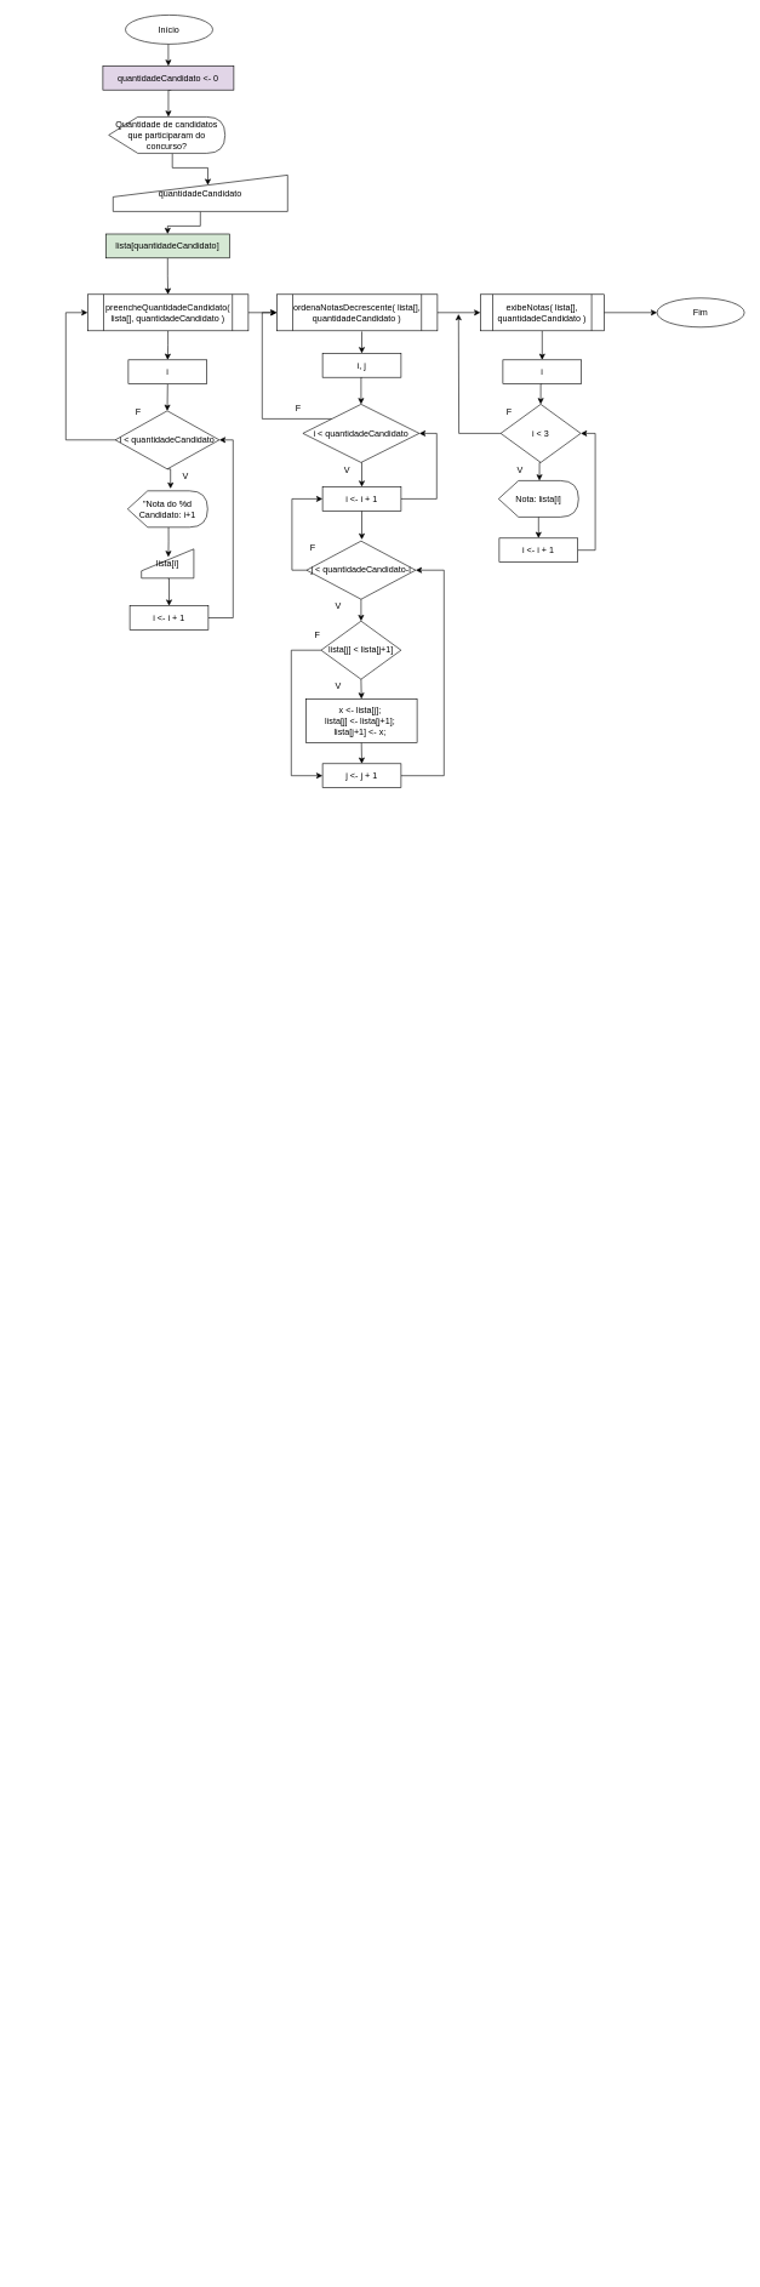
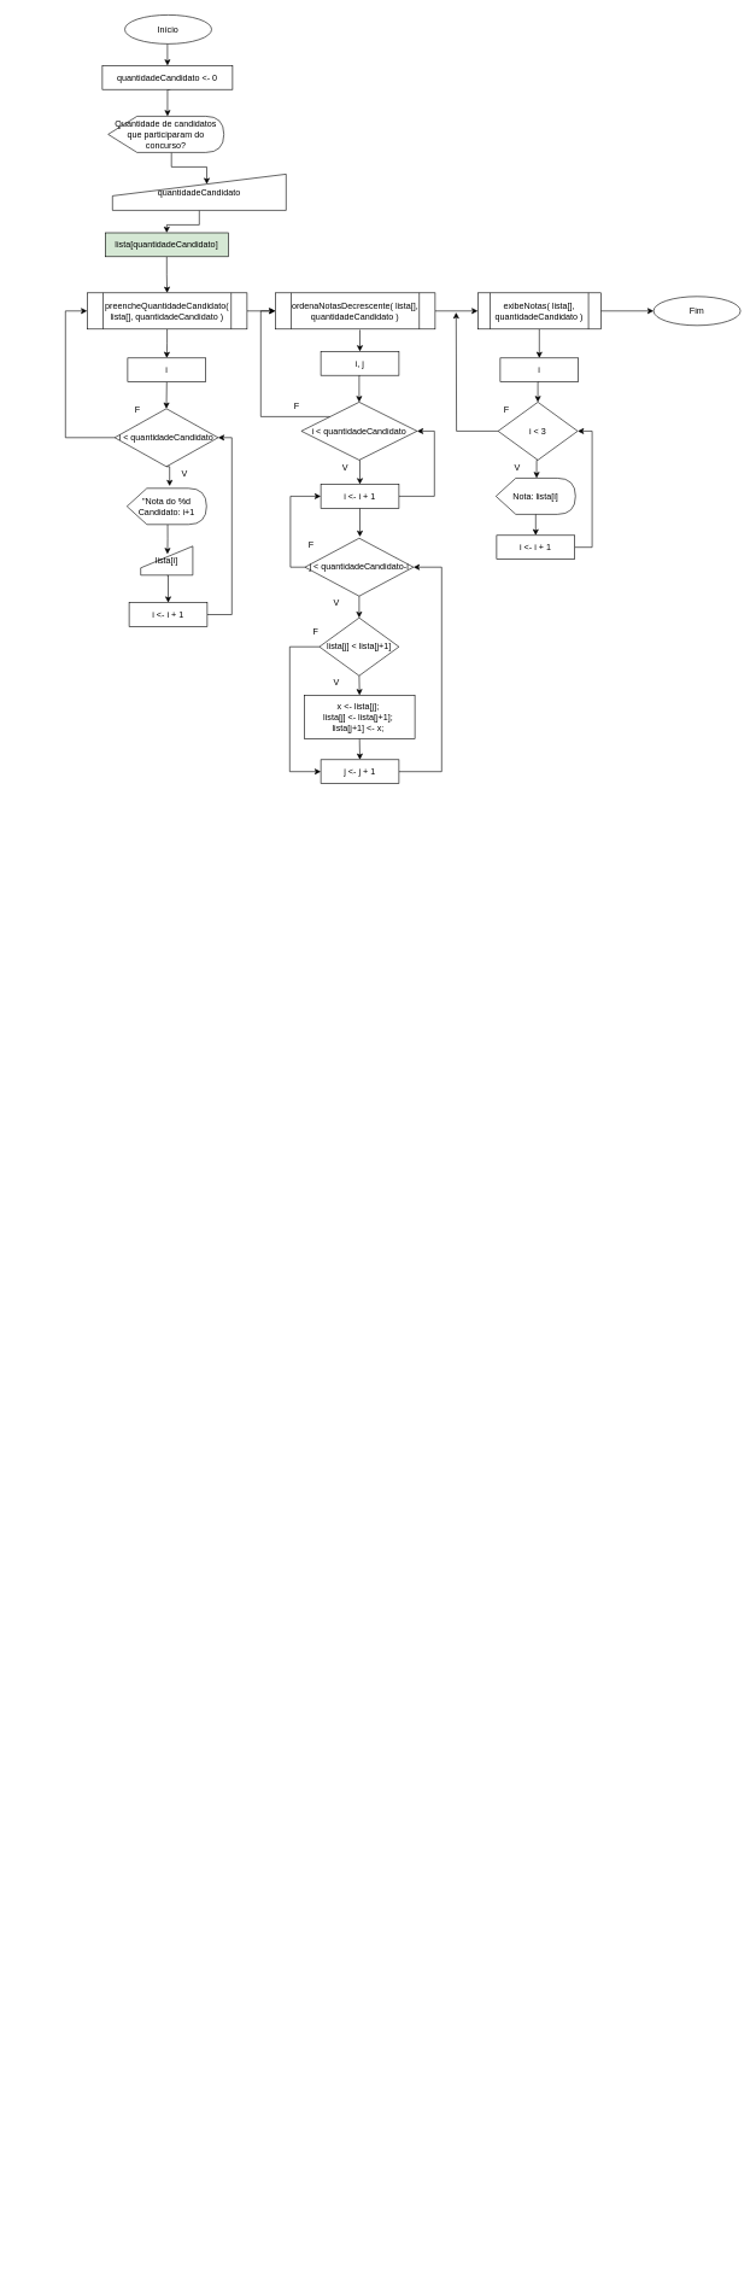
- <mxCell id="12" value="quantidadeCandidato &amp;lt;- 0" style="rounded=0;whiteSpace=wrap;html=1;fillColor=#e1d5e7;" parent="1" vertex="1"><mxGeometry x="141" y="90" width="180" height="33" as="geometry" /></mxCell>
+ <mxCell id="12" value="quantidadeCandidato &amp;lt;- 0" style="rounded=0;whiteSpace=wrap;html=1;" parent="1" vertex="1"><mxGeometry x="141" y="90" width="180" height="33" as="geometry" /></mxCell>
